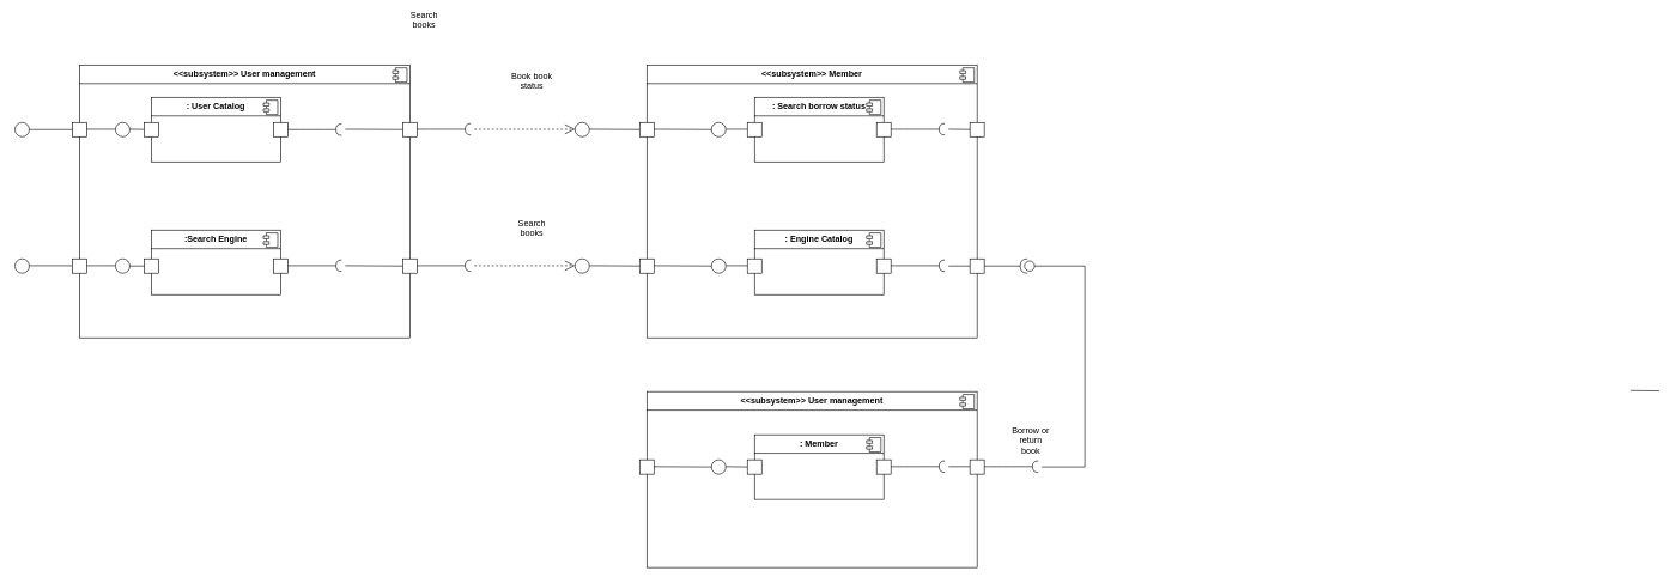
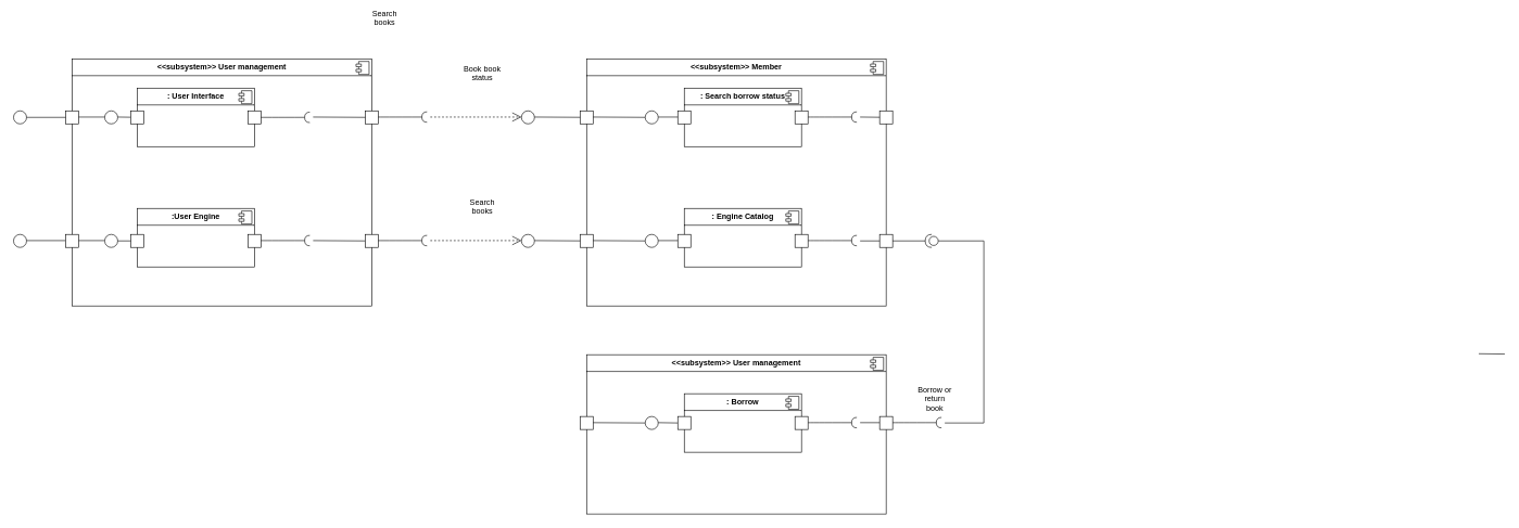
- <mxCell id="10" value="&lt;p style=&quot;margin:0px;margin-top:6px;text-align:center;&quot;&gt;&lt;b&gt;: User Catalog&lt;/b&gt;&lt;/p&gt;&lt;hr size=&quot;1&quot; style=&quot;border-style:solid;&quot;&gt;&lt;p style=&quot;margin:0px;margin-left:8px;&quot;&gt;&lt;br&gt;&lt;/p&gt;" style="align=left;overflow=fill;html=1;dropTarget=0;whiteSpace=wrap;" vertex="1" parent="1"><mxGeometry x="210" y="135" width="180" height="90" as="geometry" /></mxCell>
+ <mxCell id="10" value="&lt;p style=&quot;margin:0px;margin-top:6px;text-align:center;&quot;&gt;&lt;b&gt;: User Interface&lt;/b&gt;&lt;/p&gt;&lt;hr size=&quot;1&quot; style=&quot;border-style:solid;&quot;&gt;&lt;p style=&quot;margin:0px;margin-left:8px;&quot;&gt;&lt;br&gt;&lt;/p&gt;" style="align=left;overflow=fill;html=1;dropTarget=0;whiteSpace=wrap;" vertex="1" parent="1"><mxGeometry x="210" y="135" width="180" height="90" as="geometry" /></mxCell>
- <mxCell id="25" value="&lt;p style=&quot;margin:0px;margin-top:6px;text-align:center;&quot;&gt;&lt;b&gt;:Search Engine&lt;/b&gt;&lt;/p&gt;&lt;hr size=&quot;1&quot; style=&quot;border-style:solid;&quot;&gt;&lt;p style=&quot;margin:0px;margin-left:8px;&quot;&gt;&lt;br&gt;&lt;/p&gt;" style="align=left;overflow=fill;html=1;dropTarget=0;whiteSpace=wrap;" vertex="1" parent="1"><mxGeometry x="210" y="320" width="180" height="90" as="geometry" /></mxCell>
+ <mxCell id="25" value="&lt;p style=&quot;margin:0px;margin-top:6px;text-align:center;&quot;&gt;&lt;b&gt;:User Engine&lt;/b&gt;&lt;/p&gt;&lt;hr size=&quot;1&quot; style=&quot;border-style:solid;&quot;&gt;&lt;p style=&quot;margin:0px;margin-left:8px;&quot;&gt;&lt;br&gt;&lt;/p&gt;" style="align=left;overflow=fill;html=1;dropTarget=0;whiteSpace=wrap;" vertex="1" parent="1"><mxGeometry x="210" y="320" width="180" height="90" as="geometry" /></mxCell>
- <mxCell id="71" value="&lt;p style=&quot;margin:0px;margin-top:6px;text-align:center;&quot;&gt;&lt;b&gt;: Member&lt;/b&gt;&lt;/p&gt;&lt;hr size=&quot;1&quot; style=&quot;border-style:solid;&quot;&gt;&lt;p style=&quot;margin:0px;margin-left:8px;&quot;&gt;&lt;br&gt;&lt;/p&gt;" style="align=left;overflow=fill;html=1;dropTarget=0;whiteSpace=wrap;" vertex="1" parent="1"><mxGeometry x="1050" y="605" width="180" height="90" as="geometry" /></mxCell>
+ <mxCell id="71" value="&lt;p style=&quot;margin:0px;margin-top:6px;text-align:center;&quot;&gt;&lt;b&gt;: Borrow&lt;/b&gt;&lt;/p&gt;&lt;hr size=&quot;1&quot; style=&quot;border-style:solid;&quot;&gt;&lt;p style=&quot;margin:0px;margin-left:8px;&quot;&gt;&lt;br&gt;&lt;/p&gt;" style="align=left;overflow=fill;html=1;dropTarget=0;whiteSpace=wrap;" vertex="1" parent="1"><mxGeometry x="1050" y="605" width="180" height="90" as="geometry" /></mxCell>
